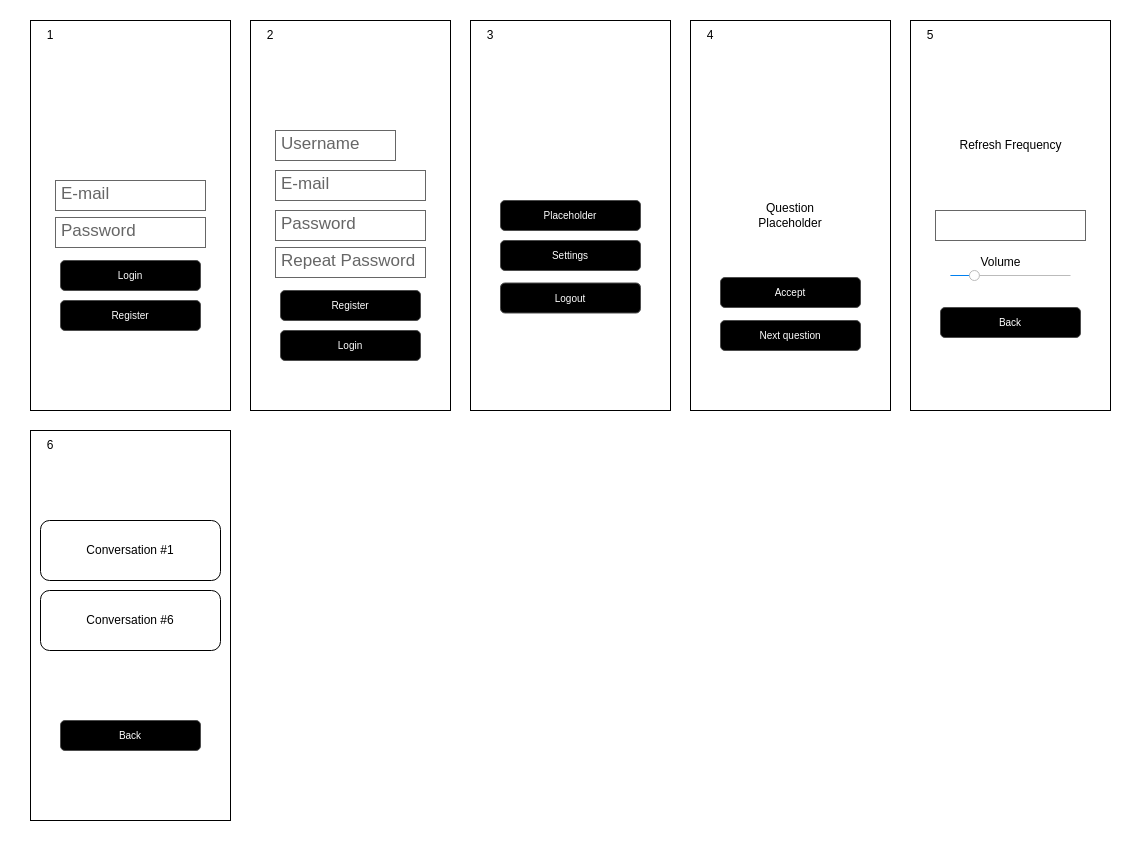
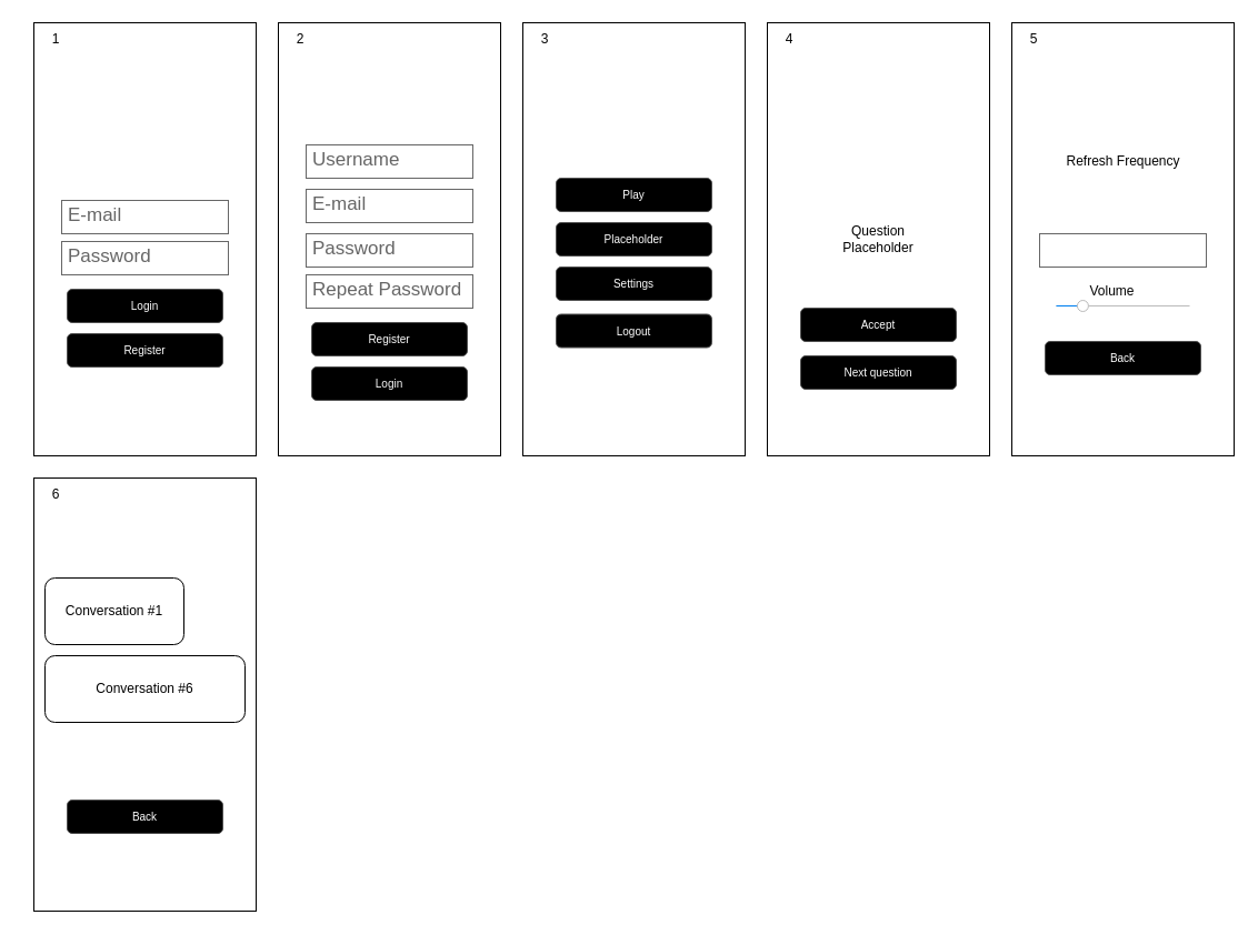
- <mxCell id="13" value="Username" style="strokeWidth=1;shadow=0;dashed=0;align=center;html=1;shape=mxgraph.mockup.text.textBox;fontColor=#666666;align=left;fontSize=17;spacingLeft=4;spacingTop=-3;whiteSpace=wrap;strokeColor=#666666;mainText=" parent="1" vertex="1"><mxGeometry x="275" y="130" width="120" height="30" as="geometry" /></mxCell>
+ <mxCell id="13" value="Username" style="strokeWidth=1;shadow=0;dashed=0;align=center;html=1;shape=mxgraph.mockup.text.textBox;fontColor=#666666;align=left;fontSize=17;spacingLeft=4;spacingTop=-3;whiteSpace=wrap;strokeColor=#666666;mainText=" parent="1" vertex="1"><mxGeometry x="275" y="130" width="150" height="30" as="geometry" /></mxCell>
+ <mxCell id="16" value="Play" style="rounded=1;html=1;shadow=0;dashed=0;whiteSpace=wrap;fontSize=10;fillColor=black;align=center;strokeColor=#4D4D4D;fontColor=white;" parent="1" vertex="1"><mxGeometry x="500" y="160" width="140" height="30" as="geometry" /></mxCell>
- <mxCell id="37" value="Conversation #1" style="rounded=1;whiteSpace=wrap;html=1;" vertex="1" parent="1"><mxGeometry x="40" y="520" width="180" height="60" as="geometry" /></mxCell>
+ <mxCell id="37" value="Conversation #1" style="rounded=1;whiteSpace=wrap;html=1;" vertex="1" parent="1"><mxGeometry x="40" y="520" width="125" height="60" as="geometry" /></mxCell>
